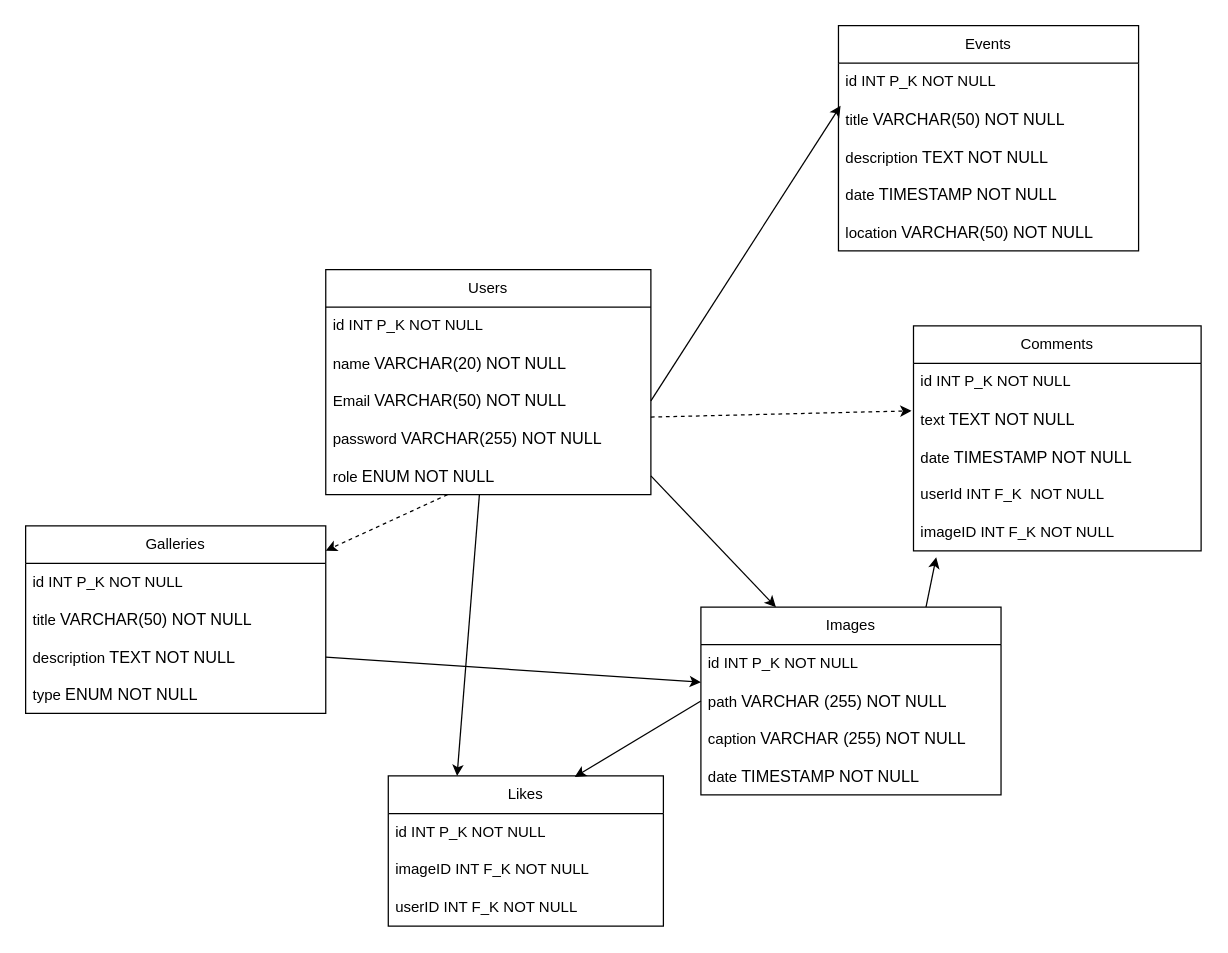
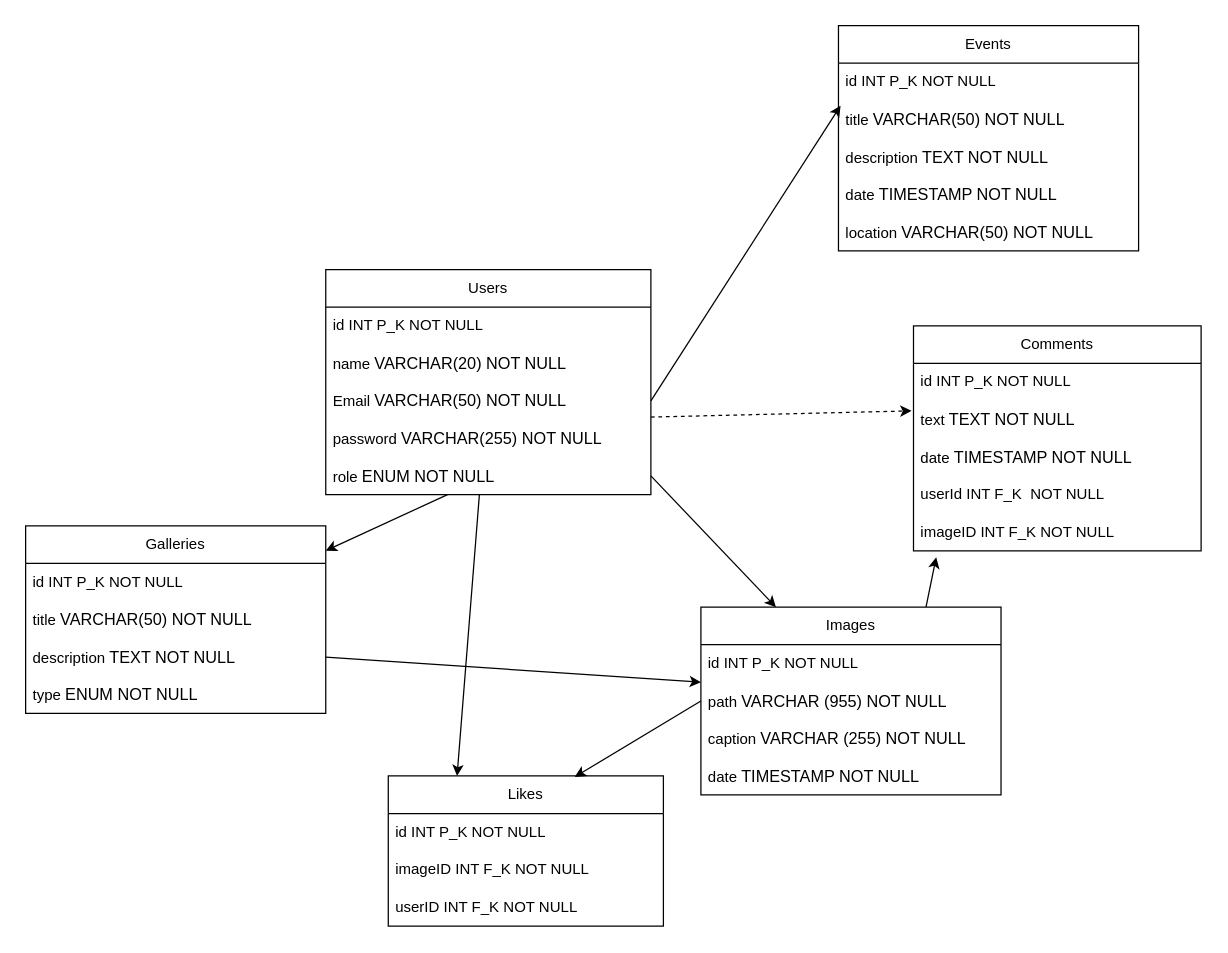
- <mxCell id="35" style="edgeStyle=none;html=1;dashed=1;" edge="1" parent="1" source="8" target="15"><mxGeometry relative="1" as="geometry" /></mxCell>
+ <mxCell id="35" style="edgeStyle=none;html=1;" edge="1" parent="1" source="8" target="15"><mxGeometry relative="1" as="geometry" /></mxCell>
- <mxCell id="23" value="path&amp;nbsp;&lt;span style=&quot;color: rgb(0, 0, 0); font-family: Arial; font-size: 13px; background-color: rgb(255, 255, 255);&quot;&gt;VARCHAR (255) NOT NULL&lt;/span&gt;" style="text;strokeColor=none;fillColor=none;align=left;verticalAlign=middle;spacingLeft=4;spacingRight=4;overflow=hidden;points=[[0,0.5],[1,0.5]];portConstraint=eastwest;rotatable=0;whiteSpace=wrap;html=1;" vertex="1" parent="21"><mxGeometry y="60" width="240" height="30" as="geometry" /></mxCell>
+ <mxCell id="23" value="path&amp;nbsp;&lt;span style=&quot;color: rgb(0, 0, 0); font-family: Arial; font-size: 13px; background-color: rgb(255, 255, 255);&quot;&gt;VARCHAR (955) NOT NULL&lt;/span&gt;" style="text;strokeColor=none;fillColor=none;align=left;verticalAlign=middle;spacingLeft=4;spacingRight=4;overflow=hidden;points=[[0,0.5],[1,0.5]];portConstraint=eastwest;rotatable=0;whiteSpace=wrap;html=1;" vertex="1" parent="21"><mxGeometry y="60" width="240" height="30" as="geometry" /></mxCell>
